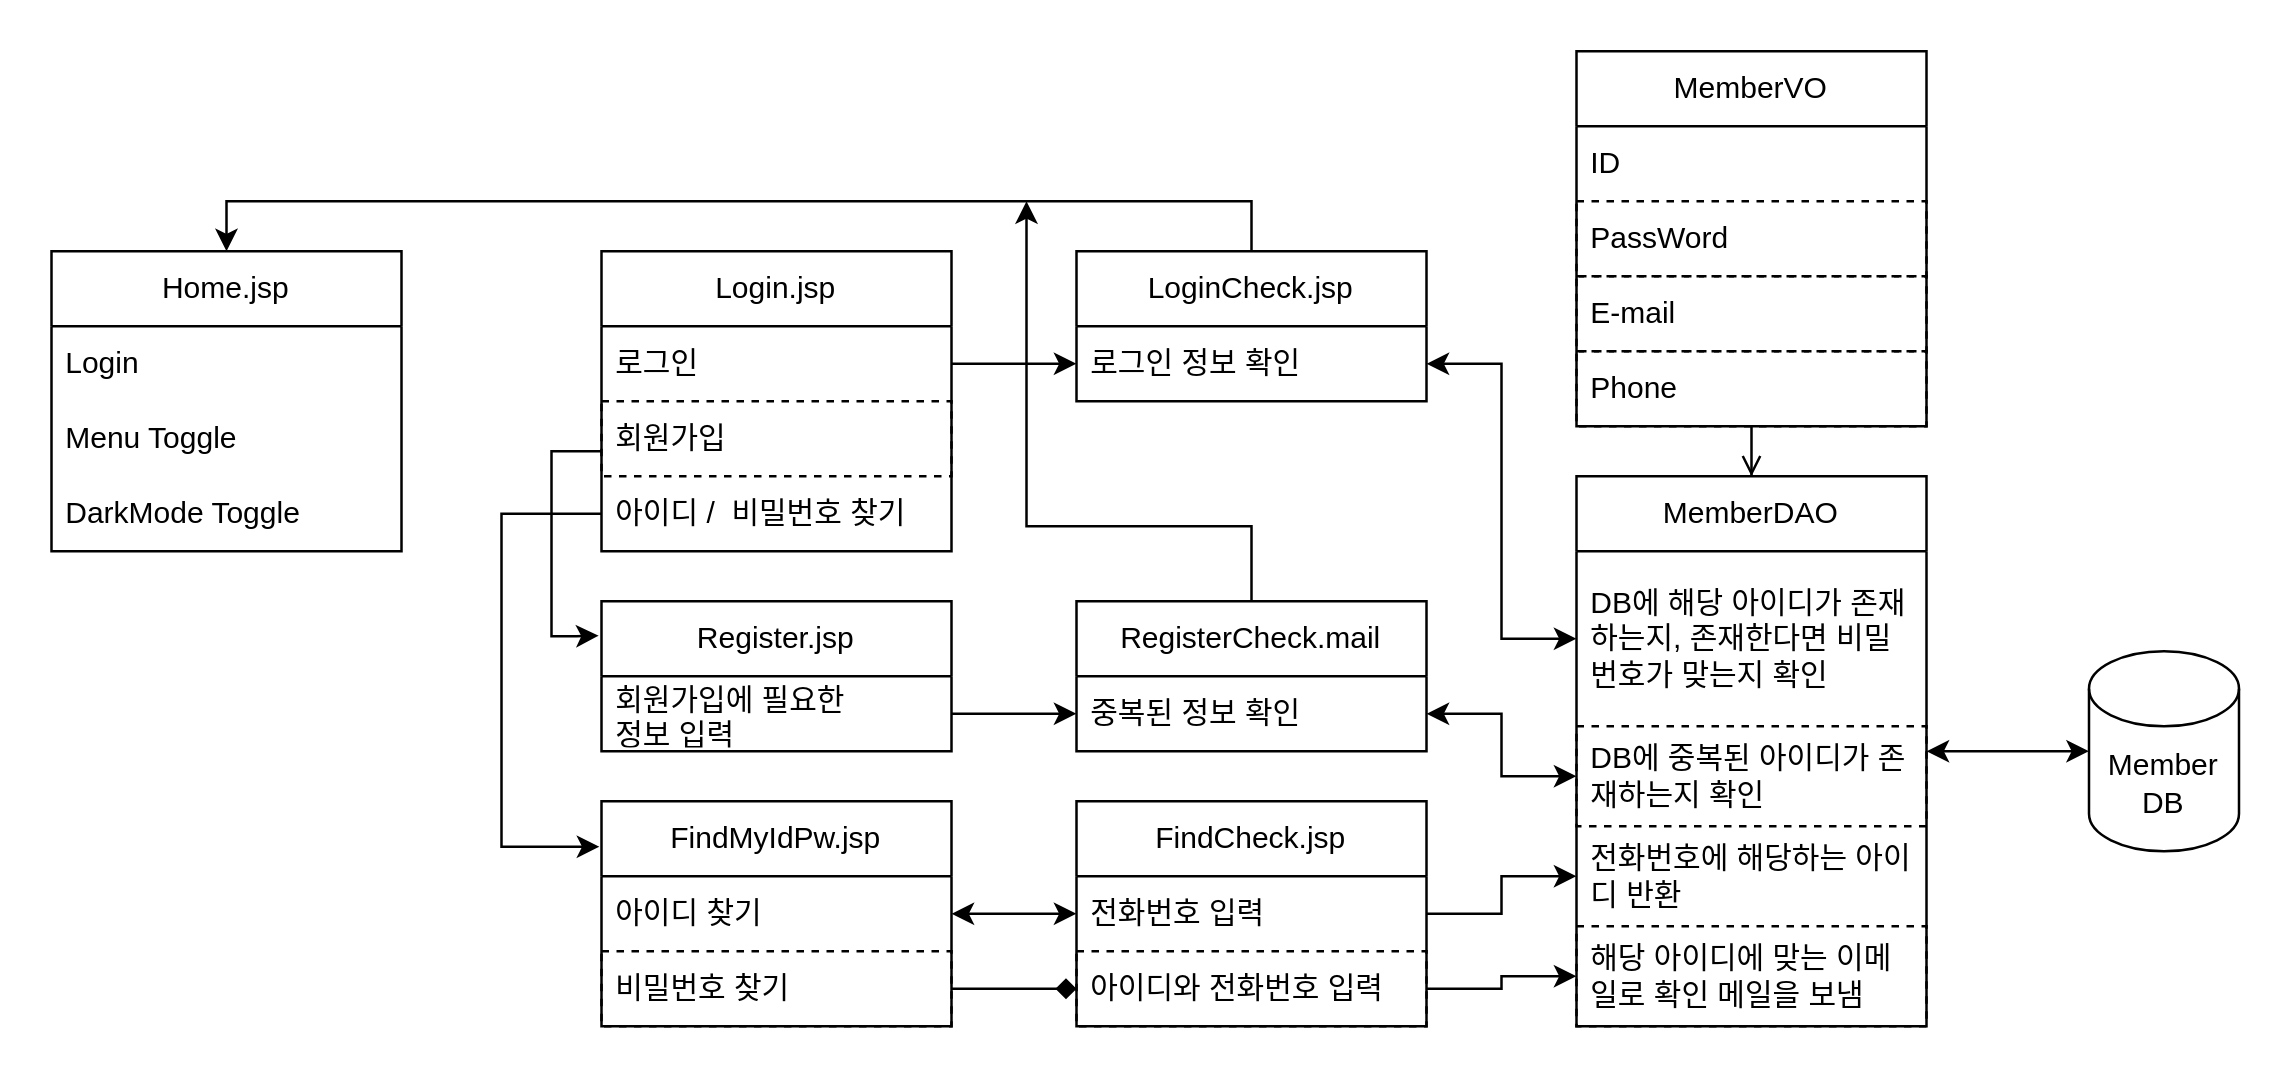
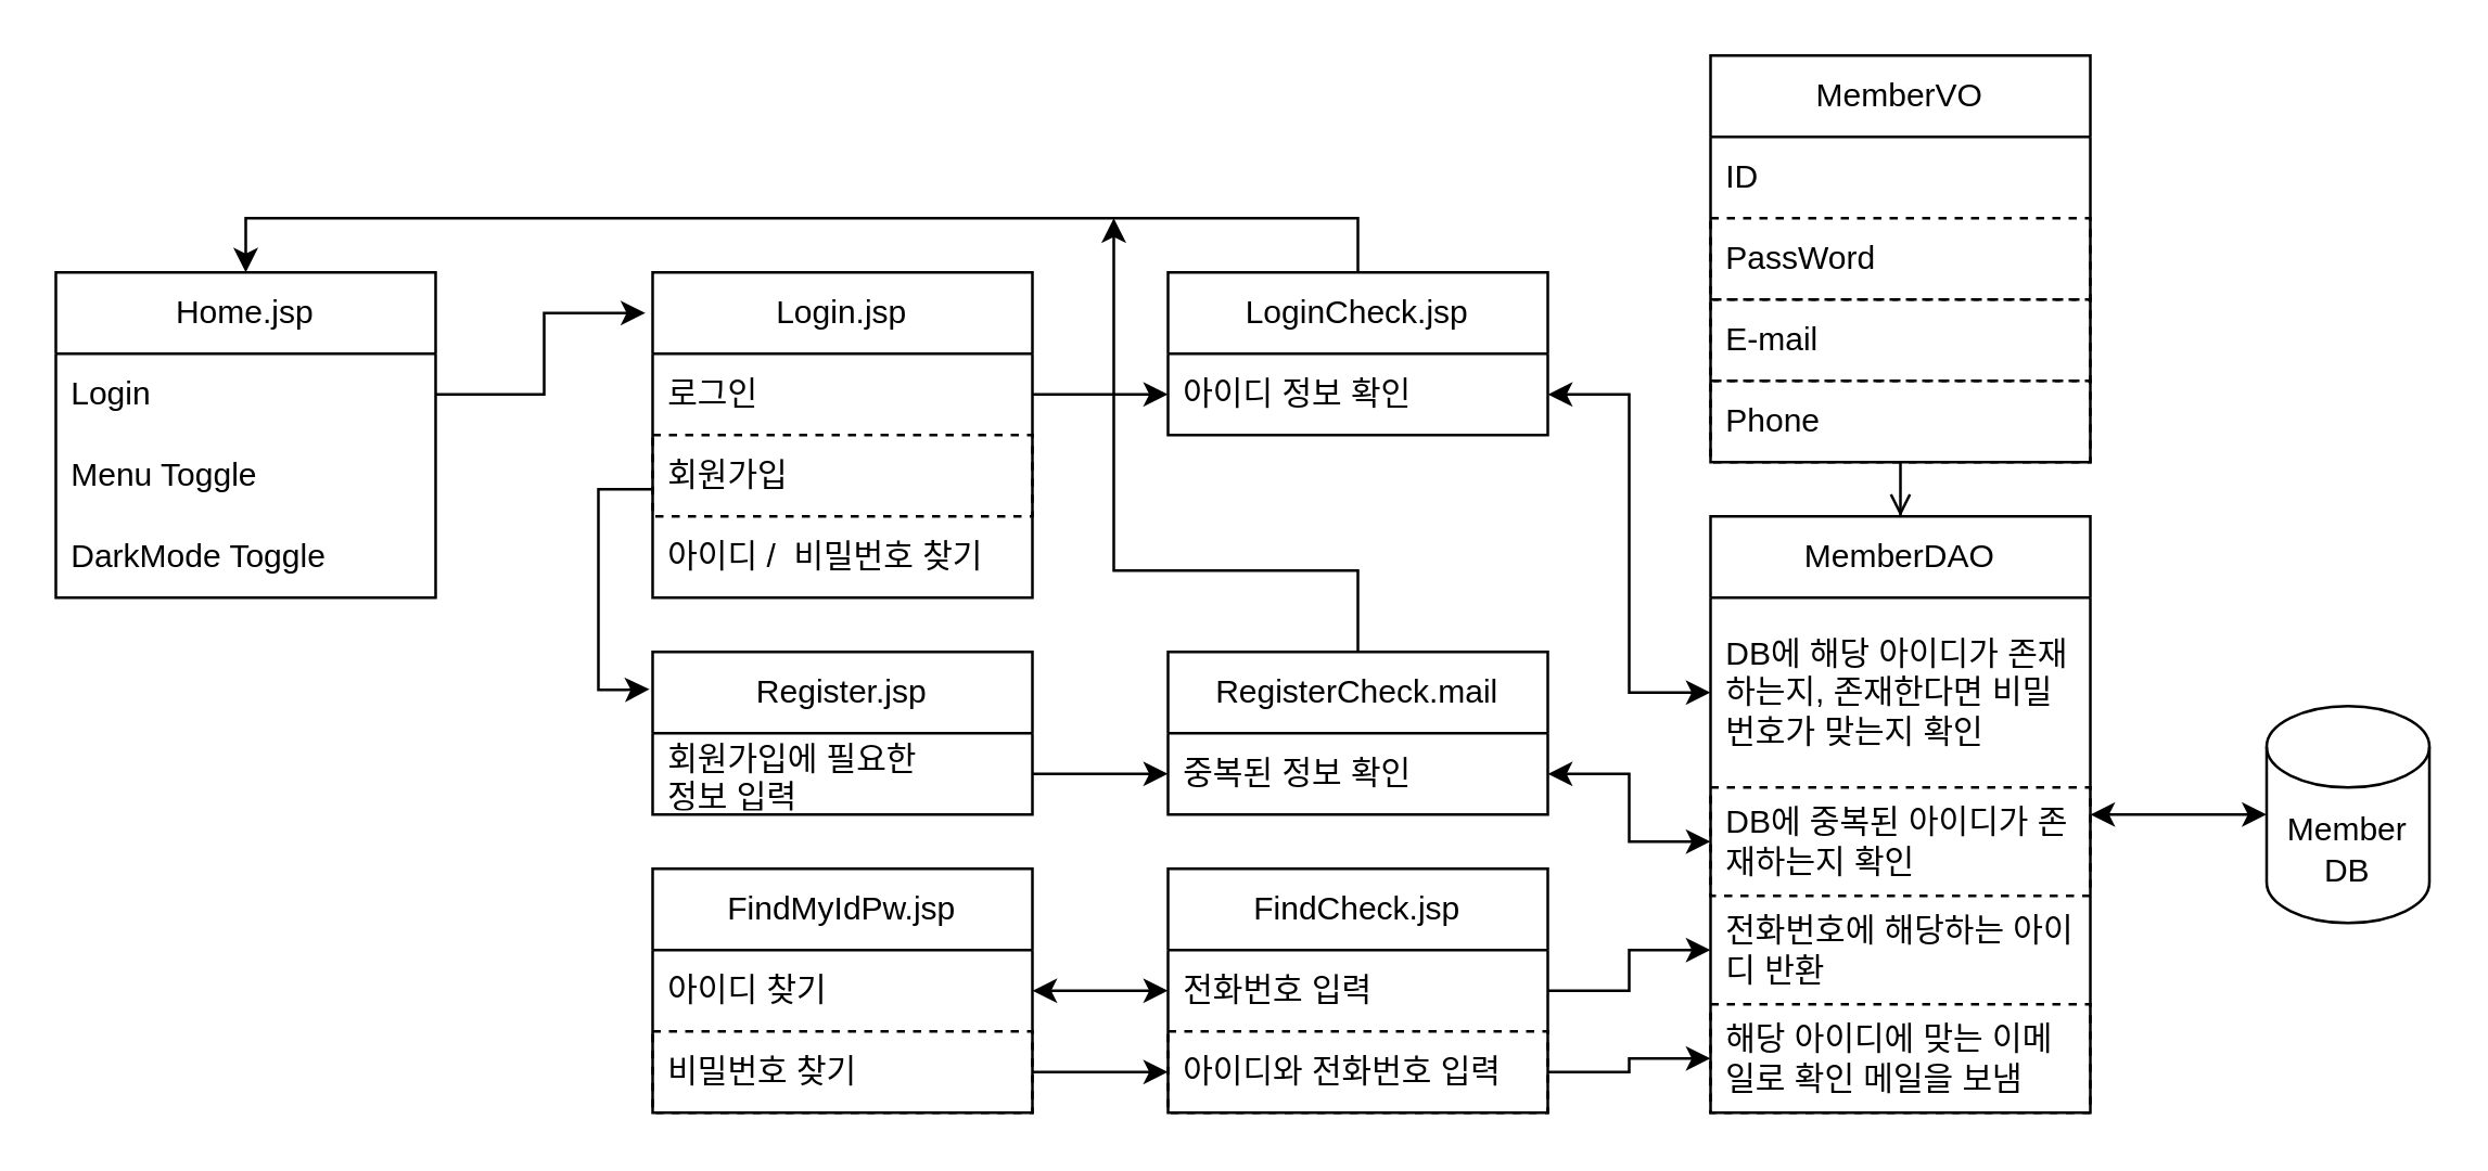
+ <mxCell id="13" style="edgeStyle=orthogonalEdgeStyle;rounded=0;orthogonalLoop=1;jettySize=auto;html=1;exitX=1;exitY=0.5;exitDx=0;exitDy=0;entryX=-0.019;entryY=0.125;entryDx=0;entryDy=0;entryPerimeter=0;" edge="1" parent="1" source="3" target="6"><mxGeometry relative="1" as="geometry" /></mxCell>
- <mxCell id="12" value="로그인 정보 확인" style="text;strokeColor=none;fillColor=none;align=left;verticalAlign=middle;spacingLeft=4;spacingRight=4;overflow=hidden;points=[[0,0.5],[1,0.5]];portConstraint=eastwest;rotatable=0;whiteSpace=wrap;html=1;" vertex="1" parent="11"><mxGeometry y="30" width="140" height="30" as="geometry" /></mxCell>
+ <mxCell id="12" value="아이디 정보 확인" style="text;strokeColor=none;fillColor=none;align=left;verticalAlign=middle;spacingLeft=4;spacingRight=4;overflow=hidden;points=[[0,0.5],[1,0.5]];portConstraint=eastwest;rotatable=0;whiteSpace=wrap;html=1;" vertex="1" parent="11"><mxGeometry y="30" width="140" height="30" as="geometry" /></mxCell>
- <mxCell id="38" style="edgeStyle=orthogonalEdgeStyle;rounded=0;orthogonalLoop=1;jettySize=auto;html=1;entryX=-0.006;entryY=0.202;entryDx=0;entryDy=0;entryPerimeter=0;" edge="1" parent="1" source="9" target="35"><mxGeometry relative="1" as="geometry"><Array as="points"><mxPoint x="200" y="205" /><mxPoint x="200" y="338" /></Array></mxGeometry></mxCell>
- <mxCell id="43" style="edgeStyle=orthogonalEdgeStyle;rounded=0;orthogonalLoop=1;jettySize=auto;html=1;entryX=0;entryY=0.5;entryDx=0;entryDy=0;endArrow=diamond;" edge="1" parent="1" source="37" target="41"><mxGeometry relative="1" as="geometry" /></mxCell>
+ <mxCell id="43" style="edgeStyle=orthogonalEdgeStyle;rounded=0;orthogonalLoop=1;jettySize=auto;html=1;entryX=0;entryY=0.5;entryDx=0;entryDy=0;" edge="1" parent="1" source="37" target="41"><mxGeometry relative="1" as="geometry" /></mxCell>
